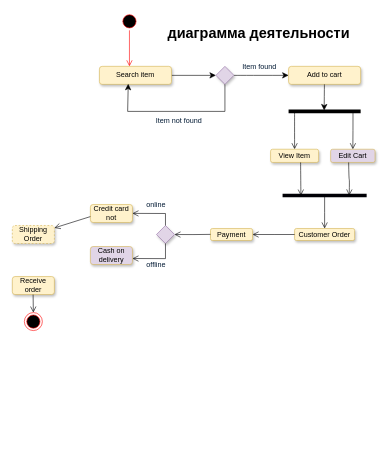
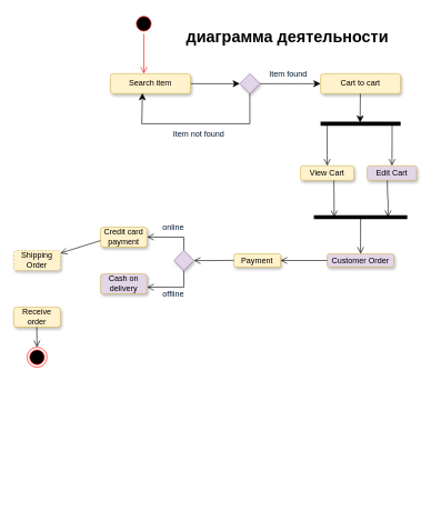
- <mxCell id="3" value="Add to cart" style="rounded=1;whiteSpace=wrap;html=1;shadow=1;glass=0;comic=0;strokeColor=#d6b656;strokeWidth=1;fillColor=#fff2cc;fontSize=12;align=center;" vertex="1" parent="1"><mxGeometry x="480" y="110" width="120" height="30" as="geometry" /></mxCell>
+ <mxCell id="3" value="Cart to cart" style="rounded=1;whiteSpace=wrap;html=1;shadow=1;glass=0;comic=0;strokeColor=#d6b656;strokeWidth=1;fillColor=#fff2cc;fontSize=12;align=center;" vertex="1" parent="1"><mxGeometry x="480" y="110" width="120" height="30" as="geometry" /></mxCell>
- <mxCell id="14" value="View Item" style="rounded=1;whiteSpace=wrap;html=1;shadow=1;glass=0;comic=0;strokeColor=#d6b656;strokeWidth=1;fillColor=#fff2cc;fontSize=12;align=center;" vertex="1" parent="1"><mxGeometry x="450" y="248" width="80" height="22" as="geometry" /></mxCell>
+ <mxCell id="14" value="View Cart" style="rounded=1;whiteSpace=wrap;html=1;shadow=1;glass=0;comic=0;strokeColor=#d6b656;strokeWidth=1;fillColor=#fff2cc;fontSize=12;align=center;" vertex="1" parent="1"><mxGeometry x="450" y="248" width="80" height="22" as="geometry" /></mxCell>
- <mxCell id="26" value="Credit card not" style="rounded=1;whiteSpace=wrap;html=1;shadow=1;glass=0;comic=0;strokeColor=#d6b656;strokeWidth=1;fillColor=#fff2cc;fontSize=12;align=center;" vertex="1" parent="1"><mxGeometry x="150" y="340" width="70" height="30" as="geometry" /></mxCell>
+ <mxCell id="26" value="Credit card payment" style="rounded=1;whiteSpace=wrap;html=1;shadow=1;glass=0;comic=0;strokeColor=#d6b656;strokeWidth=1;fillColor=#fff2cc;fontSize=12;align=center;" vertex="1" parent="1"><mxGeometry x="150" y="340" width="70" height="30" as="geometry" /></mxCell>
- <mxCell id="21" value="Customer Order" style="rounded=1;whiteSpace=wrap;html=1;shadow=1;glass=0;comic=0;strokeColor=#d6b656;strokeWidth=1;fillColor=#fff2cc;fontSize=12;align=center;" vertex="1" parent="1"><mxGeometry x="490" y="380" width="100" height="20" as="geometry" /></mxCell>
+ <mxCell id="21" value="Customer Order" style="rounded=1;whiteSpace=wrap;html=1;shadow=1;glass=0;comic=0;strokeColor=#d6b656;strokeWidth=1;fillColor=#e1d5e7;fontSize=12;align=center;" vertex="1" parent="1"><mxGeometry x="490" y="380" width="100" height="20" as="geometry" /></mxCell>
